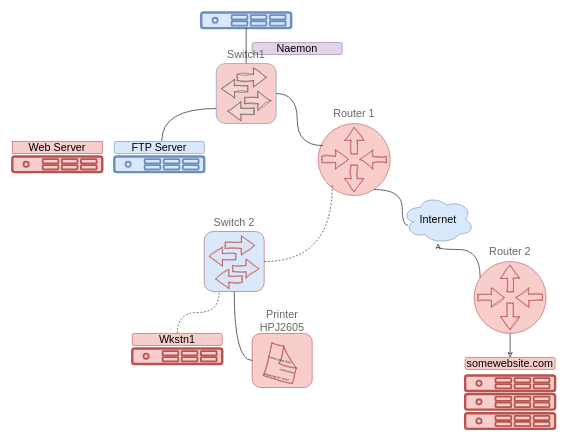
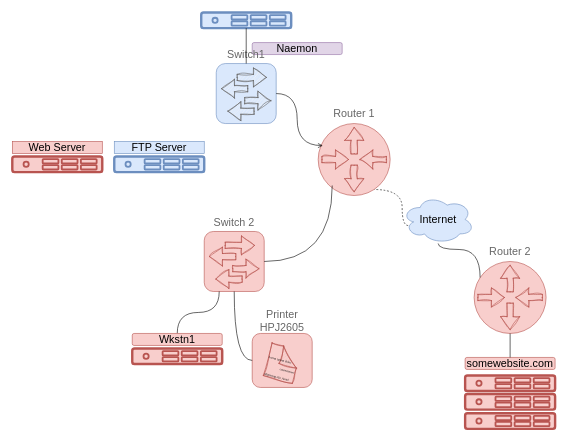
- <mxCell id="33" value="&lt;font style=&quot;font-size: 18px;&quot; color=&quot;#666666&quot;&gt;Switch1&lt;/font&gt;&lt;div&gt;&lt;font color=&quot;#666666&quot;&gt;&lt;br&gt;&lt;/font&gt;&lt;/div&gt;&lt;div&gt;&lt;font color=&quot;#666666&quot;&gt;&lt;br&gt;&lt;/font&gt;&lt;/div&gt;&lt;div&gt;&lt;font color=&quot;#666666&quot;&gt;&lt;br&gt;&lt;/font&gt;&lt;/div&gt;&lt;div&gt;&lt;font color=&quot;#666666&quot;&gt;&lt;br&gt;&lt;/font&gt;&lt;/div&gt;&lt;div&gt;&lt;font color=&quot;#666666&quot;&gt;&lt;br&gt;&lt;/font&gt;&lt;/div&gt;&lt;div&gt;&lt;font color=&quot;#666666&quot;&gt;&lt;br&gt;&lt;/font&gt;&lt;/div&gt;&lt;div&gt;&lt;font color=&quot;#666666&quot;&gt;&lt;br&gt;&lt;/font&gt;&lt;/div&gt;&lt;div&gt;&lt;font color=&quot;#666666&quot;&gt;&lt;br&gt;&lt;/font&gt;&lt;/div&gt;&lt;div&gt;&lt;br&gt;&lt;/div&gt;" style="rounded=1;whiteSpace=wrap;html=1;fillColor=#f8cecc;strokeColor=#6c8ebf;container=0;" parent="32" vertex="1"><mxGeometry width="100" height="100" as="geometry" /></mxCell>
+ <mxCell id="33" value="&lt;font style=&quot;font-size: 18px;&quot; color=&quot;#666666&quot;&gt;Switch1&lt;/font&gt;&lt;div&gt;&lt;font color=&quot;#666666&quot;&gt;&lt;br&gt;&lt;/font&gt;&lt;/div&gt;&lt;div&gt;&lt;font color=&quot;#666666&quot;&gt;&lt;br&gt;&lt;/font&gt;&lt;/div&gt;&lt;div&gt;&lt;font color=&quot;#666666&quot;&gt;&lt;br&gt;&lt;/font&gt;&lt;/div&gt;&lt;div&gt;&lt;font color=&quot;#666666&quot;&gt;&lt;br&gt;&lt;/font&gt;&lt;/div&gt;&lt;div&gt;&lt;font color=&quot;#666666&quot;&gt;&lt;br&gt;&lt;/font&gt;&lt;/div&gt;&lt;div&gt;&lt;font color=&quot;#666666&quot;&gt;&lt;br&gt;&lt;/font&gt;&lt;/div&gt;&lt;div&gt;&lt;font color=&quot;#666666&quot;&gt;&lt;br&gt;&lt;/font&gt;&lt;/div&gt;&lt;div&gt;&lt;font color=&quot;#666666&quot;&gt;&lt;br&gt;&lt;/font&gt;&lt;/div&gt;&lt;div&gt;&lt;br&gt;&lt;/div&gt;" style="rounded=1;whiteSpace=wrap;html=1;fillColor=#dae8fc;strokeColor=#6c8ebf;container=0;" parent="32" vertex="1"><mxGeometry width="100" height="100" as="geometry" /></mxCell>
- <mxCell id="108" style="edgeStyle=orthogonalEdgeStyle;rounded=0;orthogonalLoop=1;jettySize=auto;html=1;exitX=0;exitY=0.75;exitDx=0;exitDy=0;entryX=0.528;entryY=-0.048;entryDx=0;entryDy=0;entryPerimeter=0;curved=1;endArrow=none;endFill=0;" parent="1" source="33" target="31" edge="1"><mxGeometry relative="1" as="geometry" /></mxCell>
- <mxCell id="106" style="edgeStyle=orthogonalEdgeStyle;rounded=0;orthogonalLoop=1;jettySize=auto;html=1;entryX=0.064;entryY=0.306;entryDx=0;entryDy=0;entryPerimeter=0;curved=1;endArrow=none;endFill=0;" parent="1" source="33" target="46" edge="1"><mxGeometry relative="1" as="geometry" /></mxCell>
+ <mxCell id="106" style="edgeStyle=orthogonalEdgeStyle;rounded=0;orthogonalLoop=1;jettySize=auto;html=1;entryX=0.064;entryY=0.306;entryDx=0;entryDy=0;entryPerimeter=0;curved=1;endArrow=open;endFill=0;" parent="1" source="33" target="46" edge="1"><mxGeometry relative="1" as="geometry" /></mxCell>
- <mxCell id="31" value="FTP Server" style="rounded=1;whiteSpace=wrap;html=1;fillColor=#dae8fc;strokeColor=#6c8ebf;fontSize=18;" parent="1" vertex="1"><mxGeometry x="190" y="235" width="150" height="20" as="geometry" /></mxCell>
+ <mxCell id="31" value="FTP Server" style="whiteSpace=wrap;html=1;fillColor=#dae8fc;strokeColor=#6c8ebf;fontSize=18;rounded=0;" parent="1" vertex="1"><mxGeometry x="190" y="235" width="150" height="20" as="geometry" /></mxCell>
- <mxCell id="51" style="edgeStyle=orthogonalEdgeStyle;rounded=0;orthogonalLoop=1;jettySize=auto;html=1;curved=1;exitX=0.083;exitY=0.625;exitDx=0;exitDy=0;exitPerimeter=0;endArrow=none;endFill=0;" parent="1" source="52" target="46" edge="1"><mxGeometry relative="1" as="geometry"><Array as="points"><mxPoint x="670" y="375" /><mxPoint x="670" y="315" /></Array></mxGeometry></mxCell>
+ <mxCell id="51" style="edgeStyle=orthogonalEdgeStyle;rounded=0;orthogonalLoop=1;jettySize=auto;html=1;curved=1;exitX=0.083;exitY=0.625;exitDx=0;exitDy=0;exitPerimeter=0;endArrow=none;endFill=0;dashed=1;" parent="1" source="52" target="46" edge="1"><mxGeometry relative="1" as="geometry"><Array as="points"><mxPoint x="670" y="375" /><mxPoint x="670" y="315" /></Array></mxGeometry></mxCell>
- <mxCell id="103" style="edgeStyle=orthogonalEdgeStyle;rounded=0;orthogonalLoop=1;jettySize=auto;html=1;entryX=0.195;entryY=0.861;entryDx=0;entryDy=0;entryPerimeter=0;curved=1;endArrow=none;endFill=0;dashed=1;" parent="1" source="39" target="46" edge="1"><mxGeometry relative="1" as="geometry" /></mxCell>
+ <mxCell id="103" style="edgeStyle=orthogonalEdgeStyle;rounded=0;orthogonalLoop=1;jettySize=auto;html=1;entryX=0.195;entryY=0.861;entryDx=0;entryDy=0;entryPerimeter=0;curved=1;endArrow=none;endFill=0;" parent="1" source="39" target="46" edge="1"><mxGeometry relative="1" as="geometry" /></mxCell>
- <mxCell id="104" style="edgeStyle=orthogonalEdgeStyle;rounded=0;orthogonalLoop=1;jettySize=auto;html=1;curved=1;endArrow=classic;endFill=0;" parent="1" source="55" target="52" edge="1"><mxGeometry relative="1" as="geometry"><Array as="points"><mxPoint x="800" y="415" /><mxPoint x="730" y="415" /></Array></mxGeometry></mxCell>
+ <mxCell id="104" style="edgeStyle=orthogonalEdgeStyle;rounded=0;orthogonalLoop=1;jettySize=auto;html=1;curved=1;endArrow=none;endFill=0;" parent="1" source="55" target="52" edge="1"><mxGeometry relative="1" as="geometry"><Array as="points"><mxPoint x="800" y="415" /><mxPoint x="730" y="415" /></Array></mxGeometry></mxCell>
- <mxCell id="39" value="&lt;font style=&quot;font-size: 18px;&quot; color=&quot;#666666&quot;&gt;Switch 2&lt;/font&gt;&lt;div&gt;&lt;font color=&quot;#666666&quot;&gt;&lt;br&gt;&lt;/font&gt;&lt;/div&gt;&lt;div&gt;&lt;font color=&quot;#666666&quot;&gt;&lt;br&gt;&lt;/font&gt;&lt;/div&gt;&lt;div&gt;&lt;font color=&quot;#666666&quot;&gt;&lt;br&gt;&lt;/font&gt;&lt;/div&gt;&lt;div&gt;&lt;font color=&quot;#666666&quot;&gt;&lt;br&gt;&lt;/font&gt;&lt;/div&gt;&lt;div&gt;&lt;font color=&quot;#666666&quot;&gt;&lt;br&gt;&lt;/font&gt;&lt;/div&gt;&lt;div&gt;&lt;font color=&quot;#666666&quot;&gt;&lt;br&gt;&lt;/font&gt;&lt;/div&gt;&lt;div&gt;&lt;font color=&quot;#666666&quot;&gt;&lt;br&gt;&lt;/font&gt;&lt;/div&gt;&lt;div&gt;&lt;font color=&quot;#666666&quot;&gt;&lt;br&gt;&lt;/font&gt;&lt;/div&gt;&lt;div&gt;&lt;br&gt;&lt;/div&gt;" style="rounded=1;whiteSpace=wrap;html=1;fillColor=#dae8fc;strokeColor=#b85450;container=0;" parent="38" vertex="1"><mxGeometry width="100" height="100" as="geometry" /></mxCell>
+ <mxCell id="39" value="&lt;font style=&quot;font-size: 18px;&quot; color=&quot;#666666&quot;&gt;Switch 2&lt;/font&gt;&lt;div&gt;&lt;font color=&quot;#666666&quot;&gt;&lt;br&gt;&lt;/font&gt;&lt;/div&gt;&lt;div&gt;&lt;font color=&quot;#666666&quot;&gt;&lt;br&gt;&lt;/font&gt;&lt;/div&gt;&lt;div&gt;&lt;font color=&quot;#666666&quot;&gt;&lt;br&gt;&lt;/font&gt;&lt;/div&gt;&lt;div&gt;&lt;font color=&quot;#666666&quot;&gt;&lt;br&gt;&lt;/font&gt;&lt;/div&gt;&lt;div&gt;&lt;font color=&quot;#666666&quot;&gt;&lt;br&gt;&lt;/font&gt;&lt;/div&gt;&lt;div&gt;&lt;font color=&quot;#666666&quot;&gt;&lt;br&gt;&lt;/font&gt;&lt;/div&gt;&lt;div&gt;&lt;font color=&quot;#666666&quot;&gt;&lt;br&gt;&lt;/font&gt;&lt;/div&gt;&lt;div&gt;&lt;font color=&quot;#666666&quot;&gt;&lt;br&gt;&lt;/font&gt;&lt;/div&gt;&lt;div&gt;&lt;br&gt;&lt;/div&gt;" style="rounded=1;whiteSpace=wrap;html=1;fillColor=#f8cecc;strokeColor=#b85450;container=0;" parent="38" vertex="1"><mxGeometry width="100" height="100" as="geometry" /></mxCell>
- <mxCell id="97" style="edgeStyle=orthogonalEdgeStyle;rounded=0;orthogonalLoop=1;jettySize=auto;html=1;entryX=0.25;entryY=1;entryDx=0;entryDy=0;curved=1;endArrow=none;endFill=0;dashed=1;" parent="1" source="98" target="39" edge="1"><mxGeometry relative="1" as="geometry" /></mxCell>
+ <mxCell id="97" style="edgeStyle=orthogonalEdgeStyle;rounded=0;orthogonalLoop=1;jettySize=auto;html=1;entryX=0.25;entryY=1;entryDx=0;entryDy=0;curved=1;endArrow=none;endFill=0;" parent="1" source="98" target="39" edge="1"><mxGeometry relative="1" as="geometry" /></mxCell>
- <mxCell id="105" style="edgeStyle=orthogonalEdgeStyle;rounded=0;orthogonalLoop=1;jettySize=auto;html=1;endArrow=classic;endFill=0;" parent="1" source="55" target="87" edge="1"><mxGeometry relative="1" as="geometry" /></mxCell>
+ <mxCell id="105" style="edgeStyle=orthogonalEdgeStyle;rounded=0;orthogonalLoop=1;jettySize=auto;html=1;endArrow=none;endFill=0;" parent="1" source="55" target="87" edge="1"><mxGeometry relative="1" as="geometry" /></mxCell>
